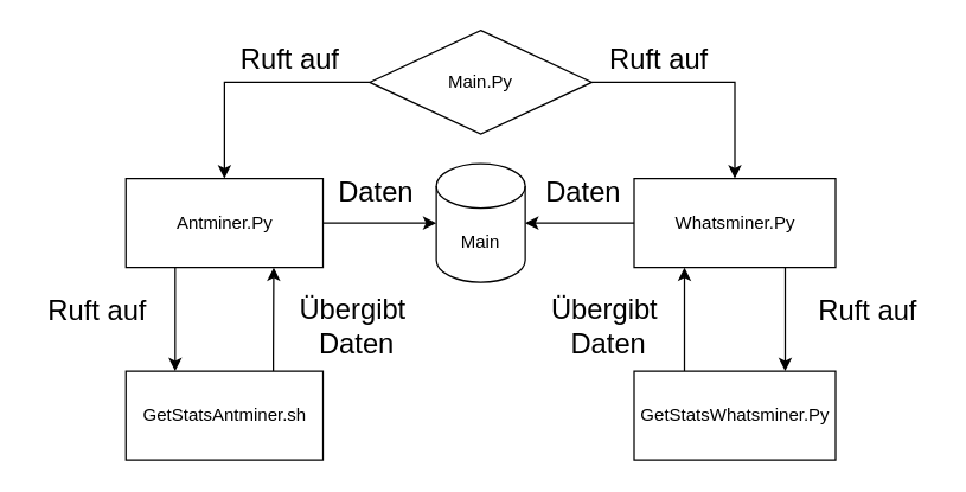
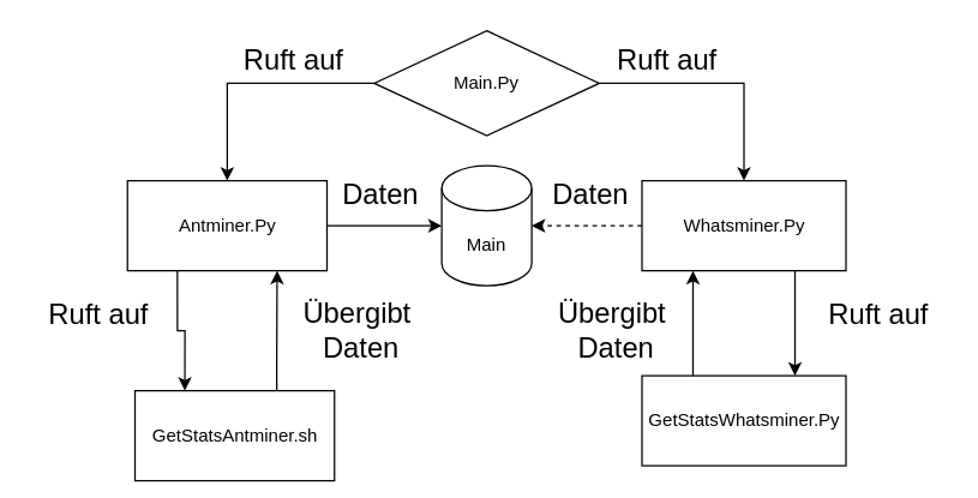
- <mxCell id="21" style="edgeStyle=orthogonalEdgeStyle;rounded=0;orthogonalLoop=1;jettySize=auto;html=1;entryX=1;entryY=0.5;entryDx=0;entryDy=0;entryPerimeter=0;" edge="1" parent="1" source="5" target="19"><mxGeometry relative="1" as="geometry" /></mxCell>
+ <mxCell id="21" style="edgeStyle=orthogonalEdgeStyle;rounded=0;orthogonalLoop=1;jettySize=auto;html=1;entryX=1;entryY=0.5;entryDx=0;entryDy=0;entryPerimeter=0;dashed=1;" edge="1" parent="1" source="5" target="19"><mxGeometry relative="1" as="geometry" /></mxCell>
- <mxCell id="11" value="GetStatsAntminer.sh" style="rounded=0;whiteSpace=wrap;html=1;" vertex="1" parent="1"><mxGeometry x="84.5" y="250" width="133" height="60" as="geometry" /></mxCell>
+ <mxCell id="11" value="GetStatsAntminer.sh" style="rounded=0;whiteSpace=wrap;html=1;" vertex="1" parent="1"><mxGeometry x="89.5" y="260" width="133" height="60" as="geometry" /></mxCell>
